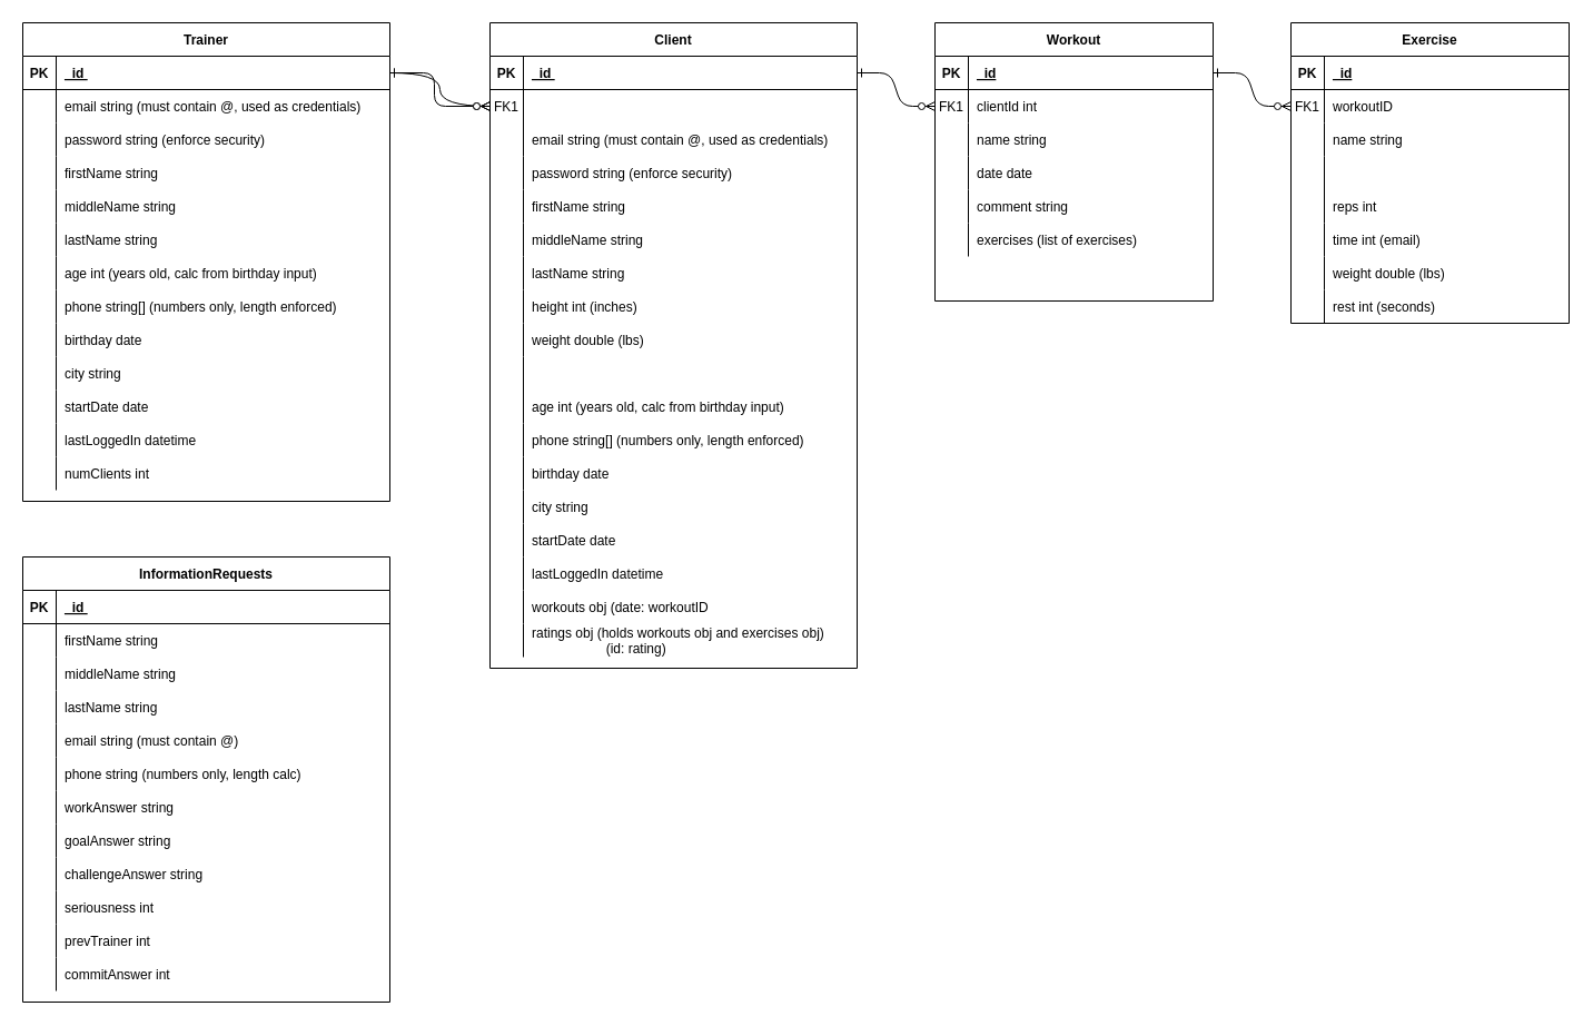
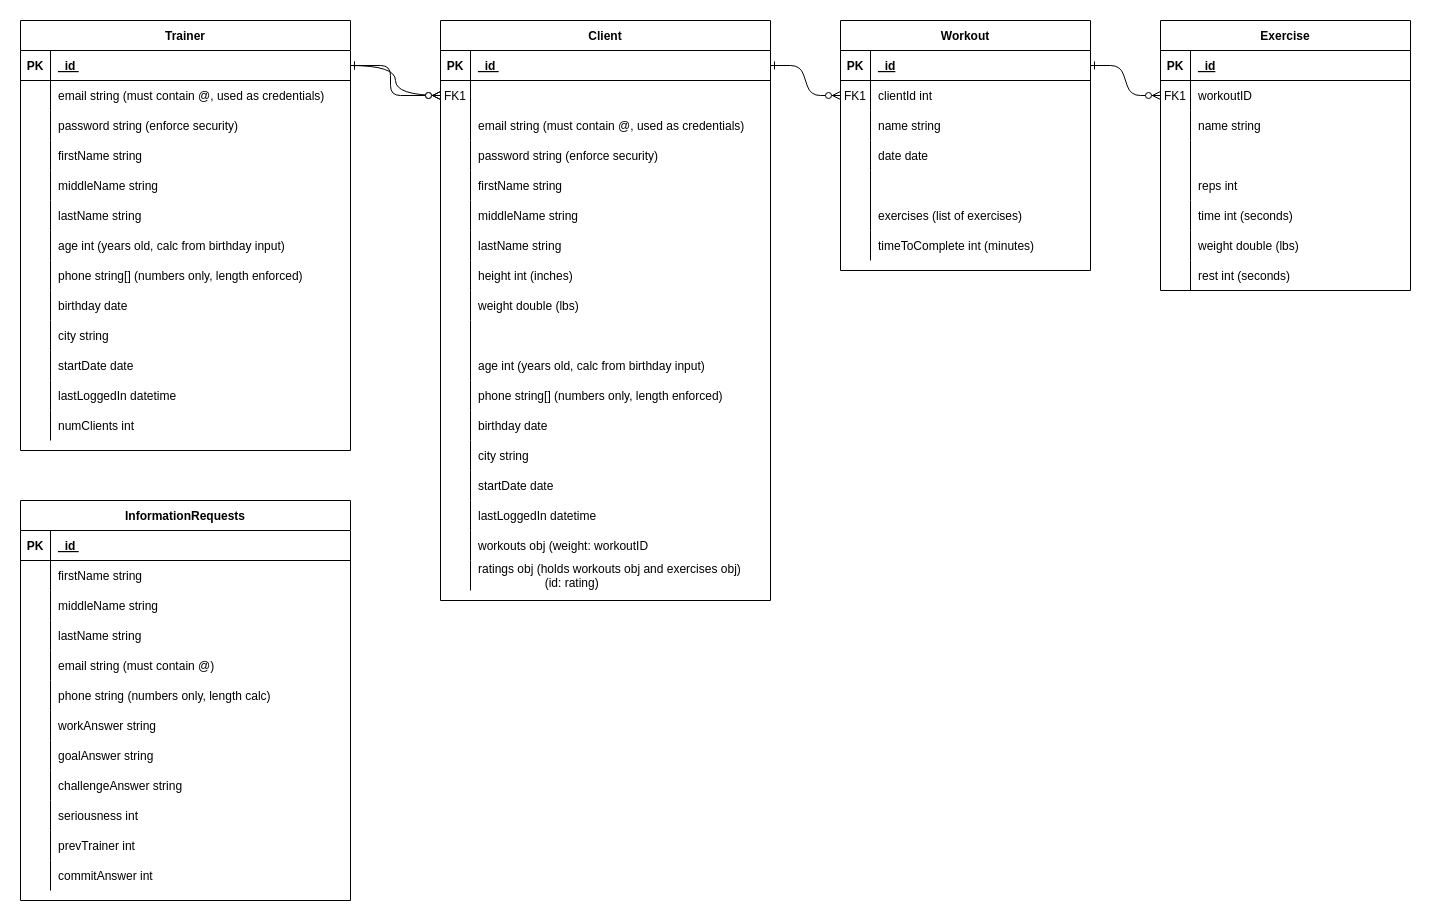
- <mxCell id="19" value="comment string" style="shape=partialRectangle;overflow=hidden;connectable=0;fillColor=none;top=0;left=0;bottom=0;right=0;align=left;spacingLeft=6;" parent="17" vertex="1"><mxGeometry x="30" width="220" height="30" as="geometry"><mxRectangle width="220" height="30" as="alternateBounds" /></mxGeometry></mxCell>
- <mxCell id="43" value="time int (email)" style="shape=partialRectangle;overflow=hidden;connectable=0;fillColor=none;top=0;left=0;bottom=0;right=0;align=left;spacingLeft=6;" parent="41" vertex="1"><mxGeometry x="30" width="220" height="30" as="geometry"><mxRectangle width="220" height="30" as="alternateBounds" /></mxGeometry></mxCell>
+ <mxCell id="43" value="time int (seconds)" style="shape=partialRectangle;overflow=hidden;connectable=0;fillColor=none;top=0;left=0;bottom=0;right=0;align=left;spacingLeft=6;" parent="41" vertex="1"><mxGeometry x="30" width="220" height="30" as="geometry"><mxRectangle width="220" height="30" as="alternateBounds" /></mxGeometry></mxCell>
+ <mxCell id="25" value="timeToComplete int (minutes)" style="shape=partialRectangle;overflow=hidden;connectable=0;fillColor=none;top=0;left=0;bottom=0;right=0;align=left;spacingLeft=6;" parent="23" vertex="1"><mxGeometry x="30" width="220" height="30" as="geometry"><mxRectangle width="220" height="30" as="alternateBounds" /></mxGeometry></mxCell>
- <mxCell id="99" value="workouts obj (date: workoutID" style="shape=partialRectangle;overflow=hidden;connectable=0;fillColor=none;top=0;left=0;bottom=0;right=0;align=left;spacingLeft=6;" parent="97" vertex="1"><mxGeometry x="30" width="300" height="30" as="geometry"><mxRectangle width="300" height="30" as="alternateBounds" /></mxGeometry></mxCell>
+ <mxCell id="99" value="workouts obj (weight: workoutID" style="shape=partialRectangle;overflow=hidden;connectable=0;fillColor=none;top=0;left=0;bottom=0;right=0;align=left;spacingLeft=6;" parent="97" vertex="1"><mxGeometry x="30" width="300" height="30" as="geometry"><mxRectangle width="300" height="30" as="alternateBounds" /></mxGeometry></mxCell>
